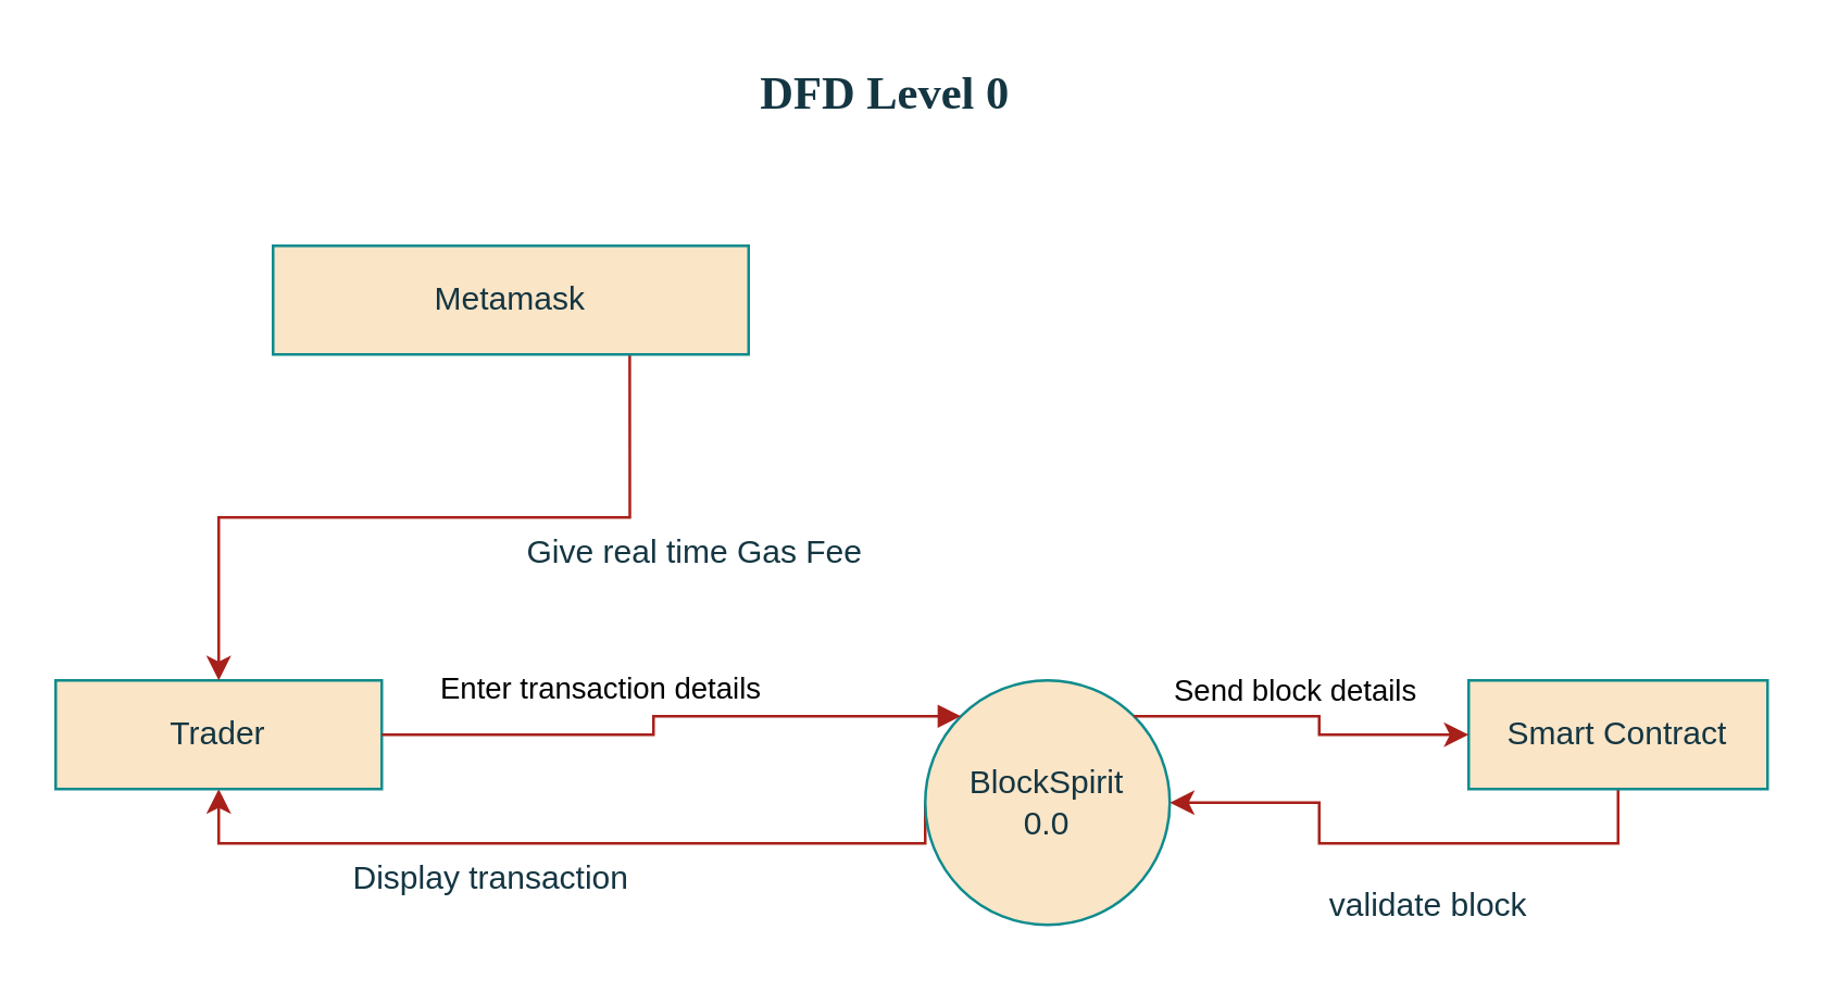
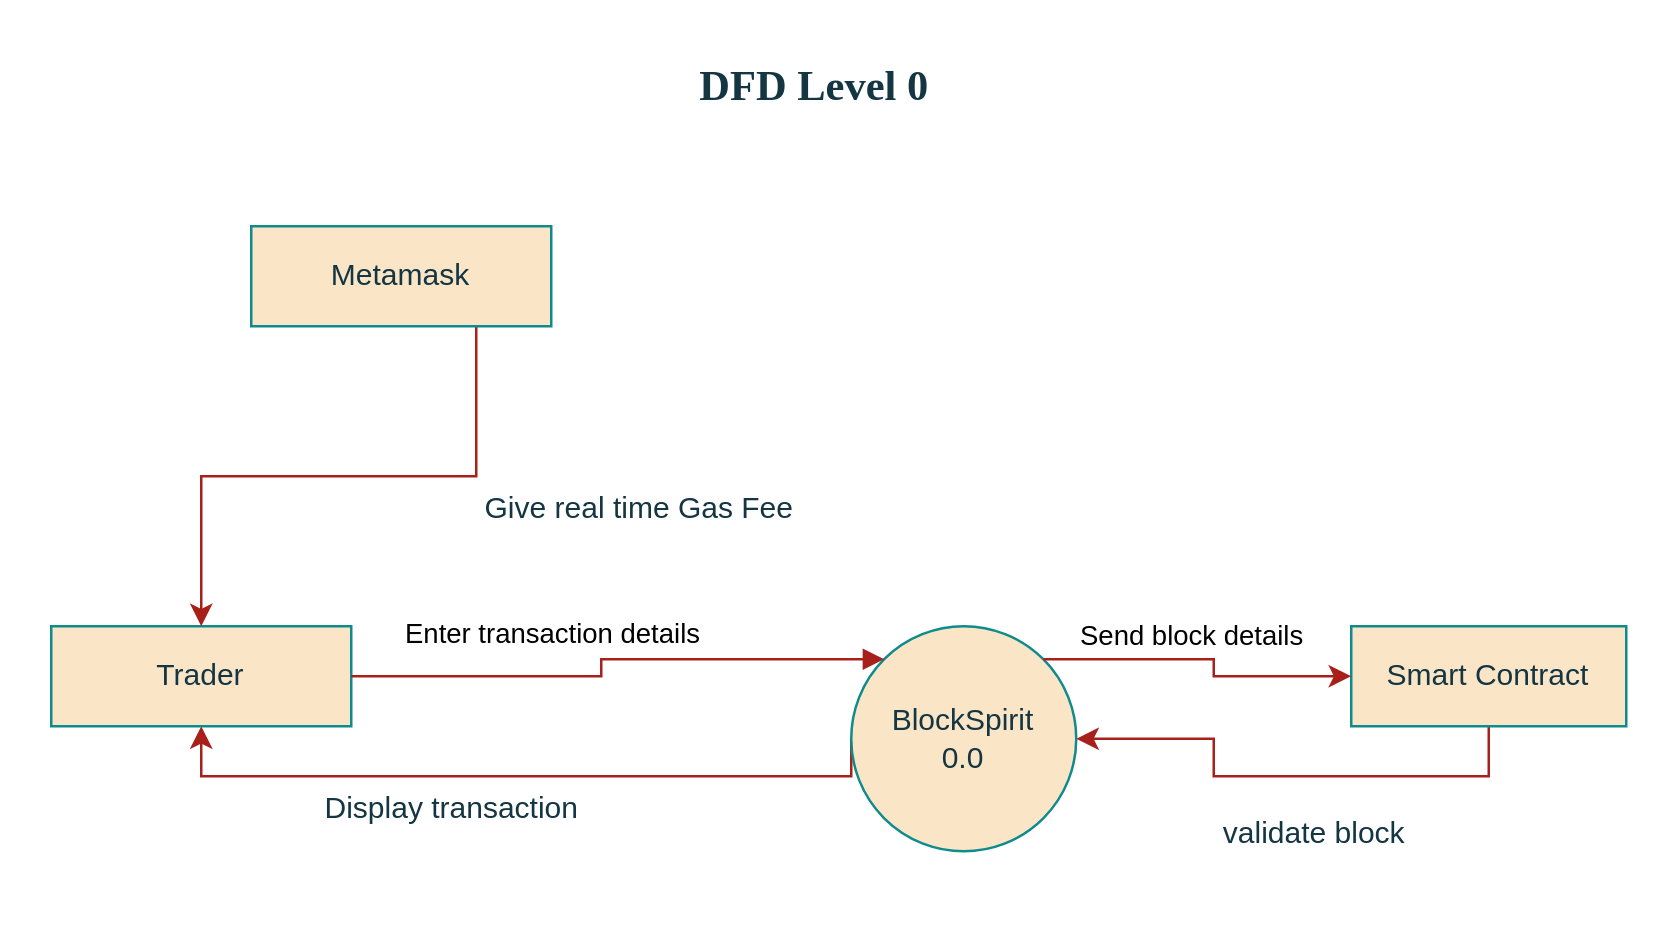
- <mxCell id="6" value="Metamask" style="rounded=0;whiteSpace=wrap;html=1;labelBackgroundColor=none;fillColor=#FAE5C7;strokeColor=#0F8B8D;fontColor=#143642;" vertex="1" parent="1"><mxGeometry x="100" y="90" width="175" height="40" as="geometry" /></mxCell>
+ <mxCell id="6" value="Metamask" style="rounded=0;whiteSpace=wrap;html=1;labelBackgroundColor=none;fillColor=#FAE5C7;strokeColor=#0F8B8D;fontColor=#143642;" vertex="1" parent="1"><mxGeometry x="100" y="90" width="120" height="40" as="geometry" /></mxCell>
